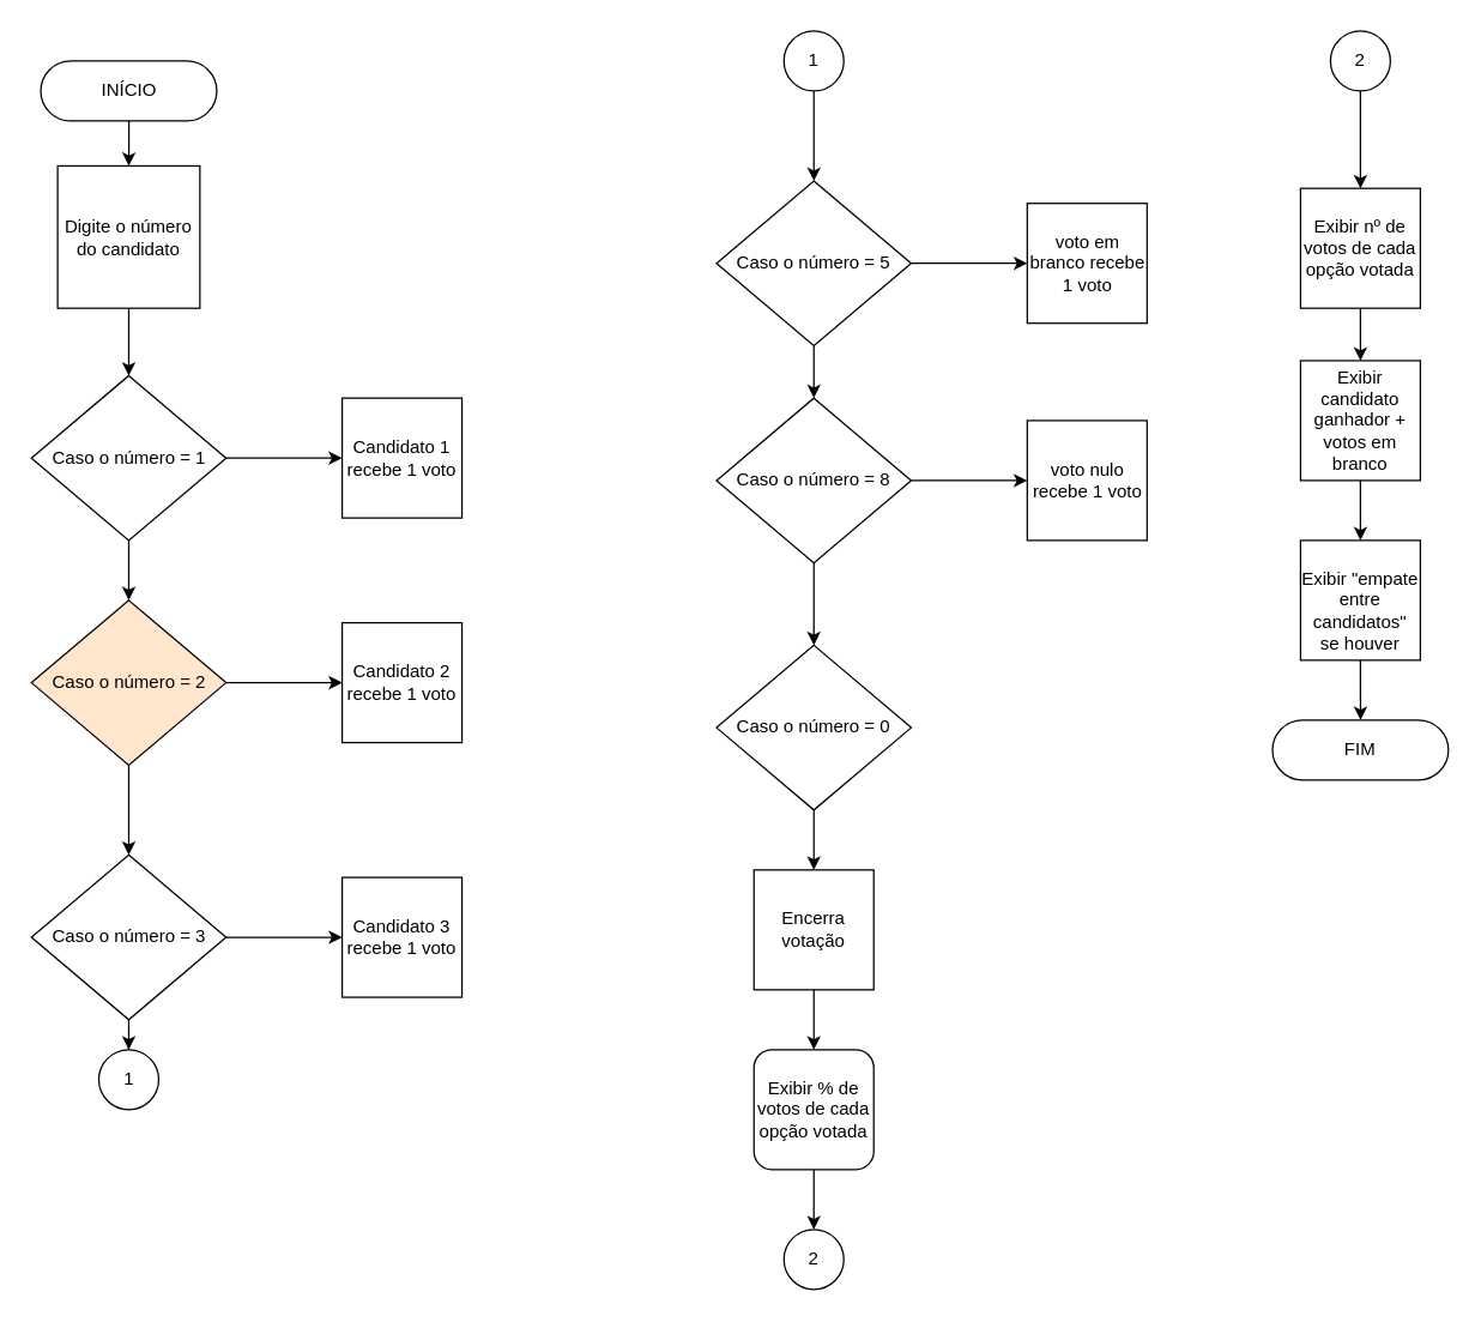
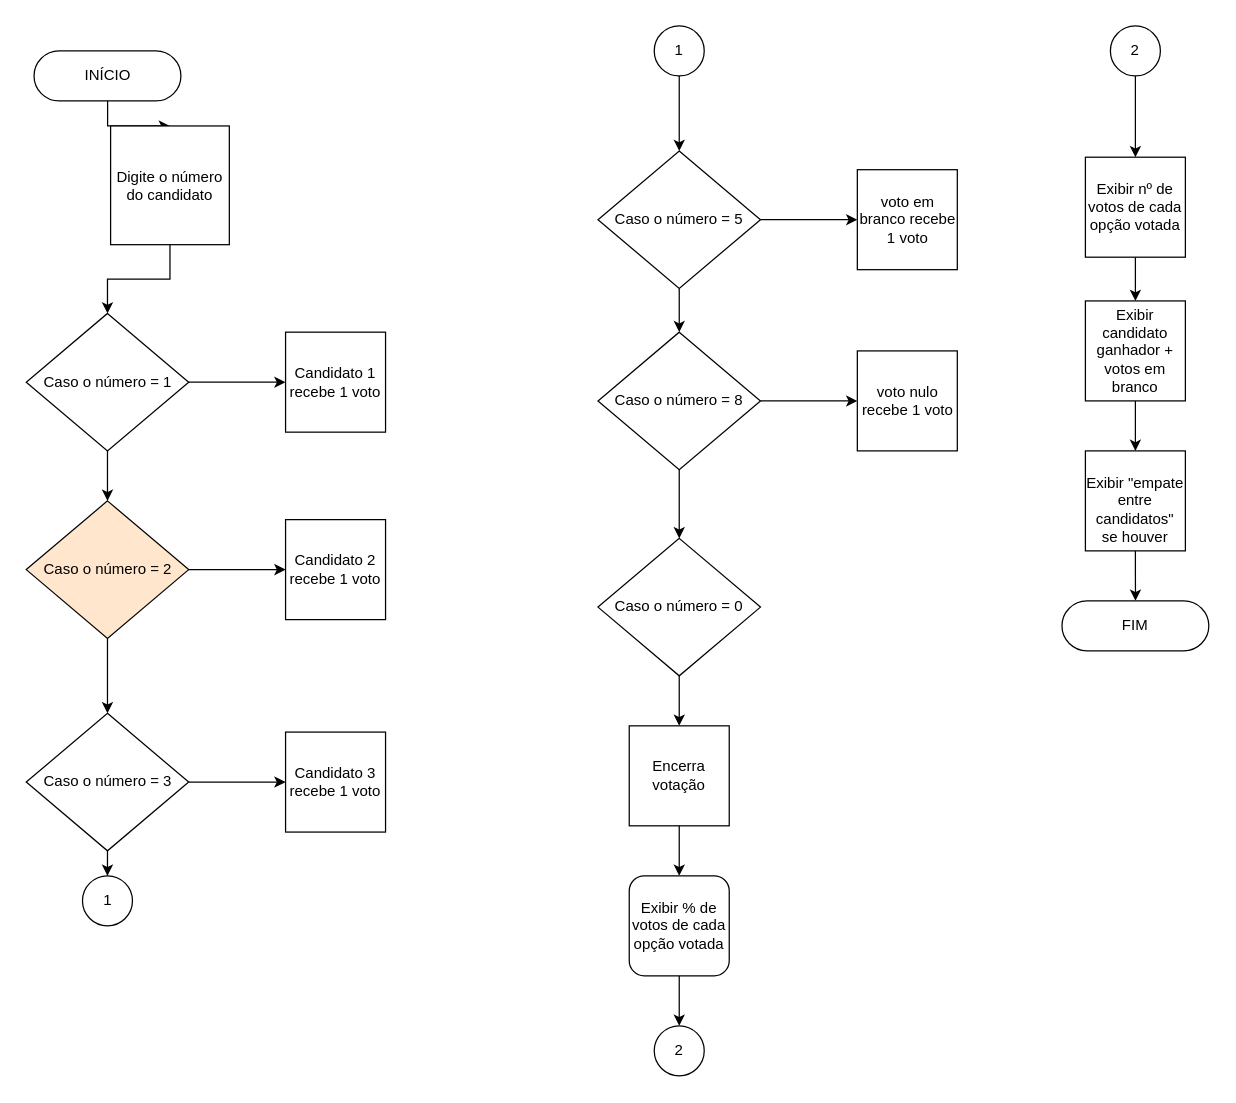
- <mxCell id="5" value="Digite o número do candidato" style="whiteSpace=wrap;html=1;aspect=fixed;" vertex="1" parent="1"><mxGeometry x="38" y="110" width="95" height="95" as="geometry" /></mxCell>
+ <mxCell id="5" value="Digite o número do candidato" style="whiteSpace=wrap;html=1;aspect=fixed;" vertex="1" parent="1"><mxGeometry x="88" y="100" width="95" height="95" as="geometry" /></mxCell>
